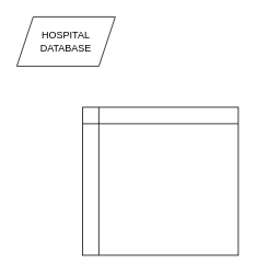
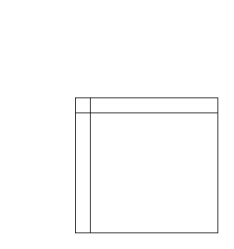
- <mxCell id="2" value="HOSPITAL DATABASE" style="shape=parallelogram;perimeter=parallelogramPerimeter;whiteSpace=wrap;html=1;fixedSize=1;" vertex="1" parent="1"><mxGeometry x="20" y="20" width="120" height="60" as="geometry" /></mxCell>
